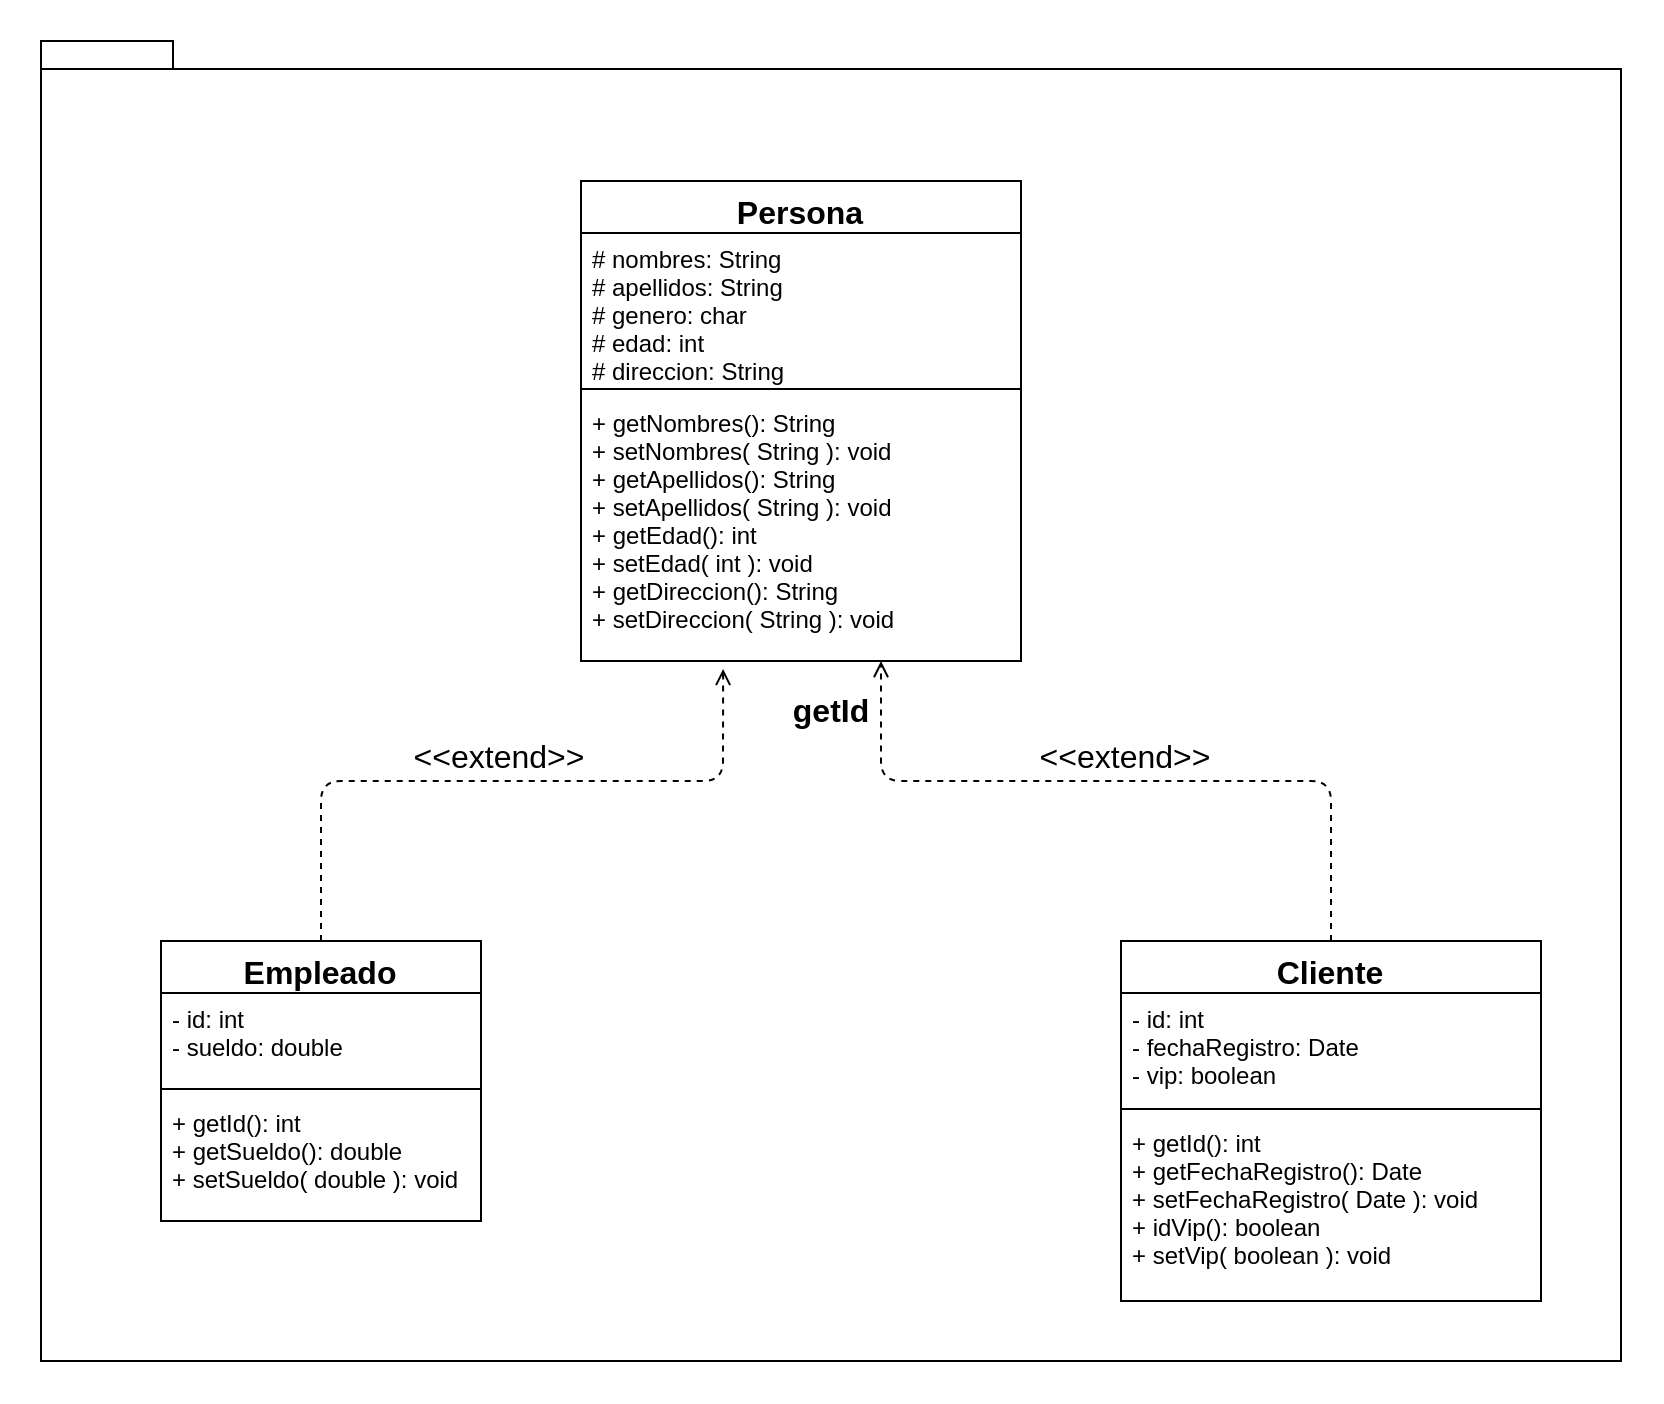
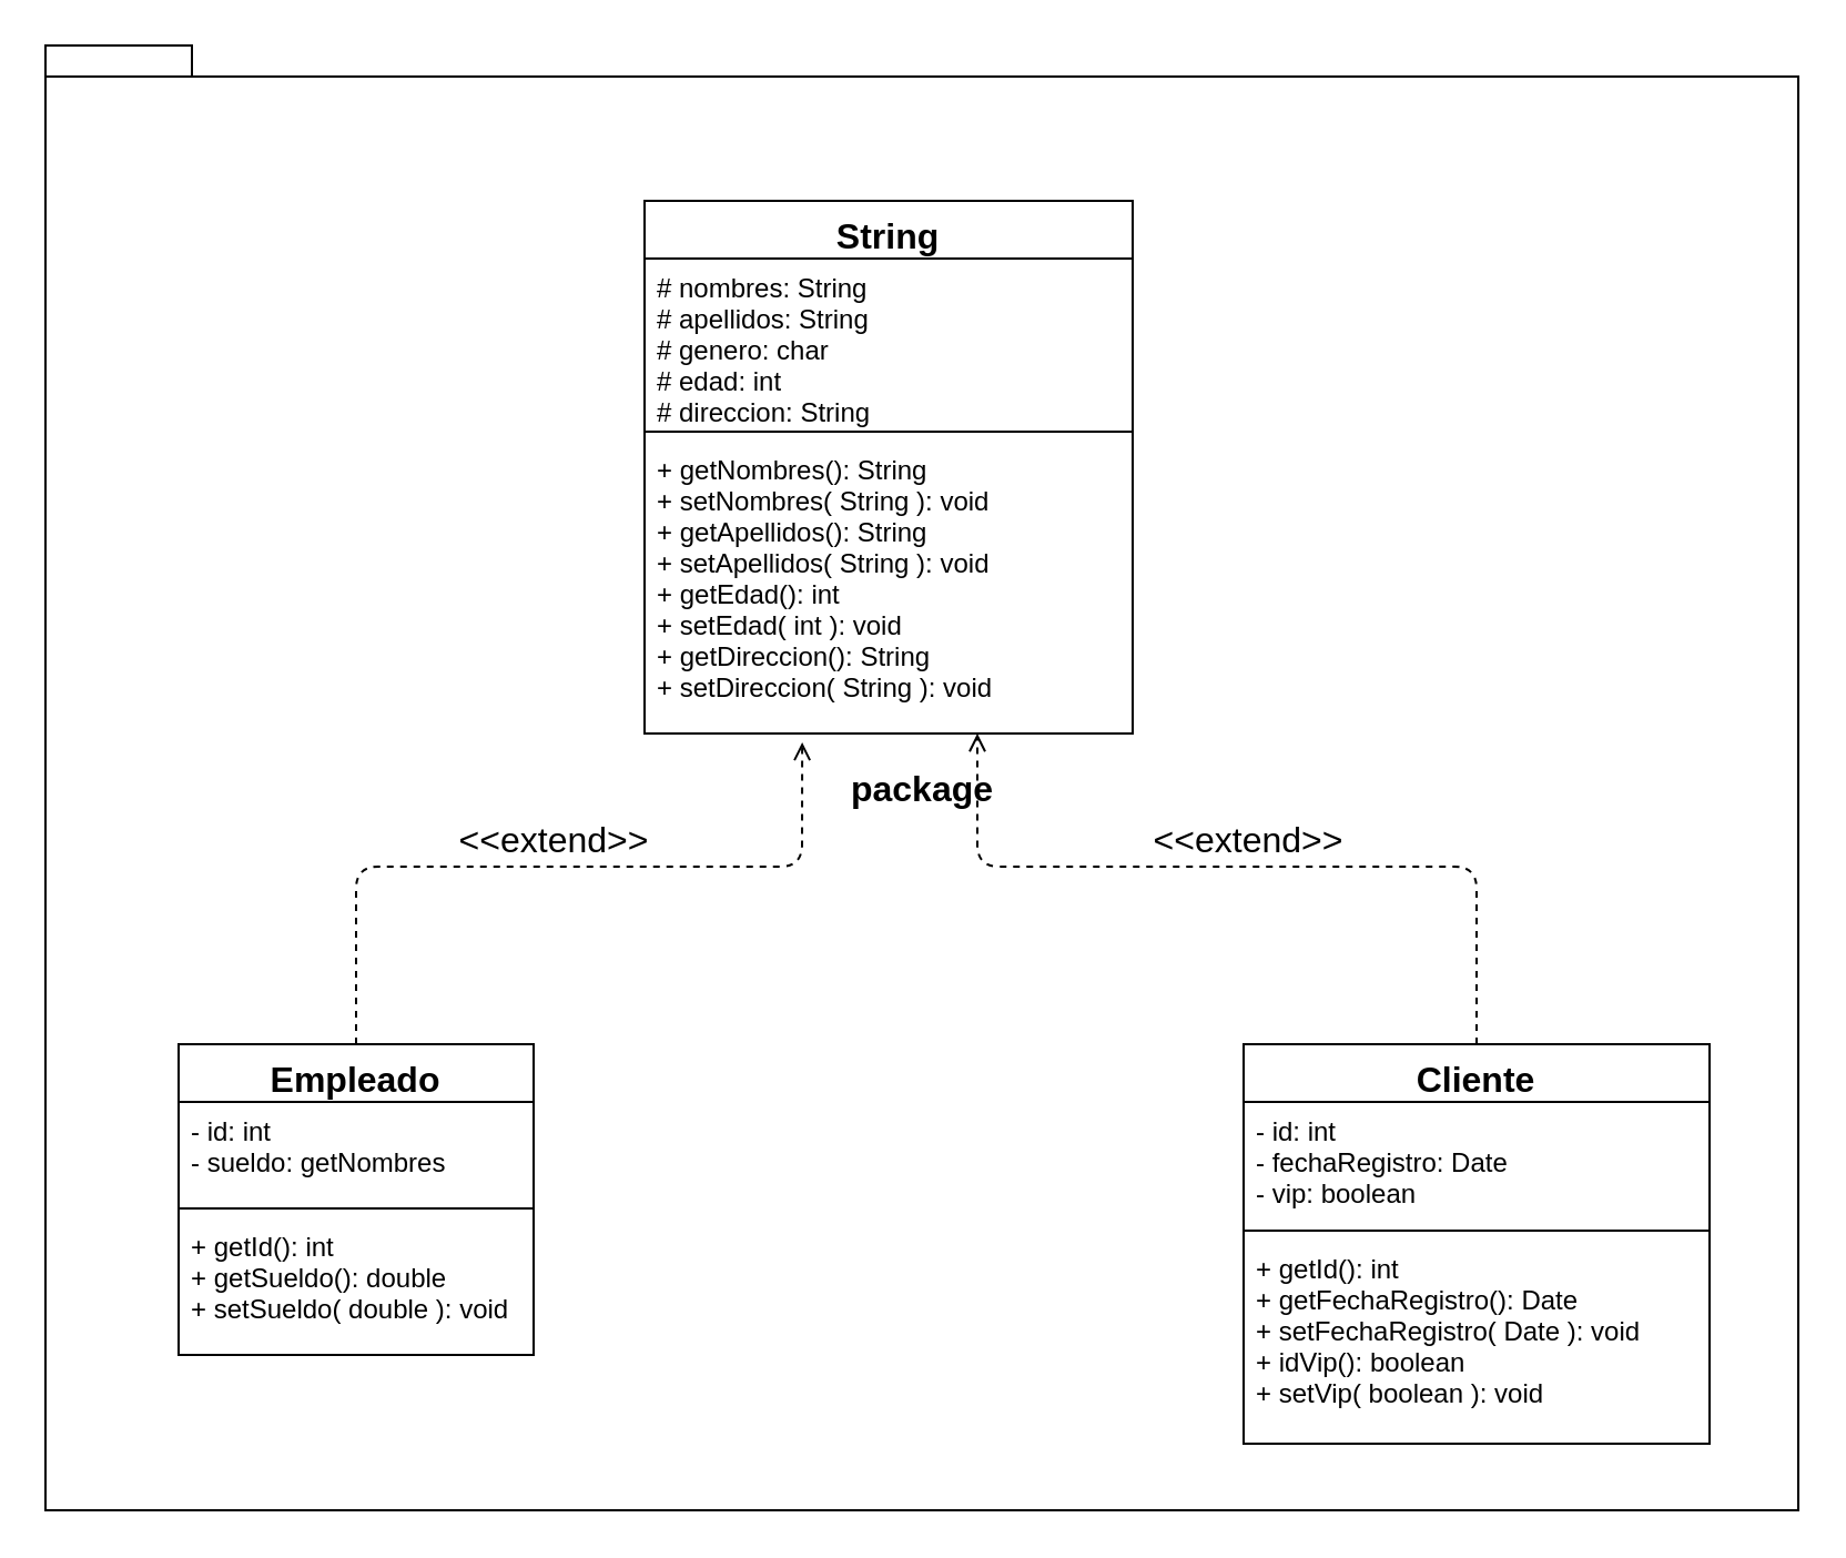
- <mxCell id="3" value="Persona" style="swimlane;fontStyle=1;align=center;verticalAlign=top;childLayout=stackLayout;horizontal=1;startSize=26;horizontalStack=0;resizeParent=1;resizeParentMax=0;resizeLast=0;collapsible=1;marginBottom=0;fontSize=16;" vertex="1" parent="1"><mxGeometry x="290" y="90" width="220" height="240" as="geometry" /></mxCell>
+ <mxCell id="3" value="String" style="swimlane;fontStyle=1;align=center;verticalAlign=top;childLayout=stackLayout;horizontal=1;startSize=26;horizontalStack=0;resizeParent=1;resizeParentMax=0;resizeLast=0;collapsible=1;marginBottom=0;fontSize=16;" vertex="1" parent="1"><mxGeometry x="290" y="90" width="220" height="240" as="geometry" /></mxCell>
- <mxCell id="2" value="getId" style="shape=folder;fontStyle=1;spacingTop=10;tabWidth=40;tabHeight=14;tabPosition=left;html=1;fontSize=16;" vertex="1" parent="1"><mxGeometry x="20" y="20" width="790" height="660" as="geometry" /></mxCell>
+ <mxCell id="2" value="package" style="shape=folder;fontStyle=1;spacingTop=10;tabWidth=40;tabHeight=14;tabPosition=left;html=1;fontSize=16;" vertex="1" parent="1"><mxGeometry x="20" y="20" width="790" height="660" as="geometry" /></mxCell>
- <mxCell id="8" value="- id: int&#10;- sueldo: double" style="text;strokeColor=none;fillColor=none;align=left;verticalAlign=top;spacingLeft=4;spacingRight=4;overflow=hidden;rotatable=0;points=[[0,0.5],[1,0.5]];portConstraint=eastwest;" vertex="1" parent="7"><mxGeometry y="26" width="160" height="44" as="geometry" /></mxCell>
+ <mxCell id="8" value="- id: int&#10;- sueldo: getNombres" style="text;strokeColor=none;fillColor=none;align=left;verticalAlign=top;spacingLeft=4;spacingRight=4;overflow=hidden;rotatable=0;points=[[0,0.5],[1,0.5]];portConstraint=eastwest;" vertex="1" parent="7"><mxGeometry y="26" width="160" height="44" as="geometry" /></mxCell>
